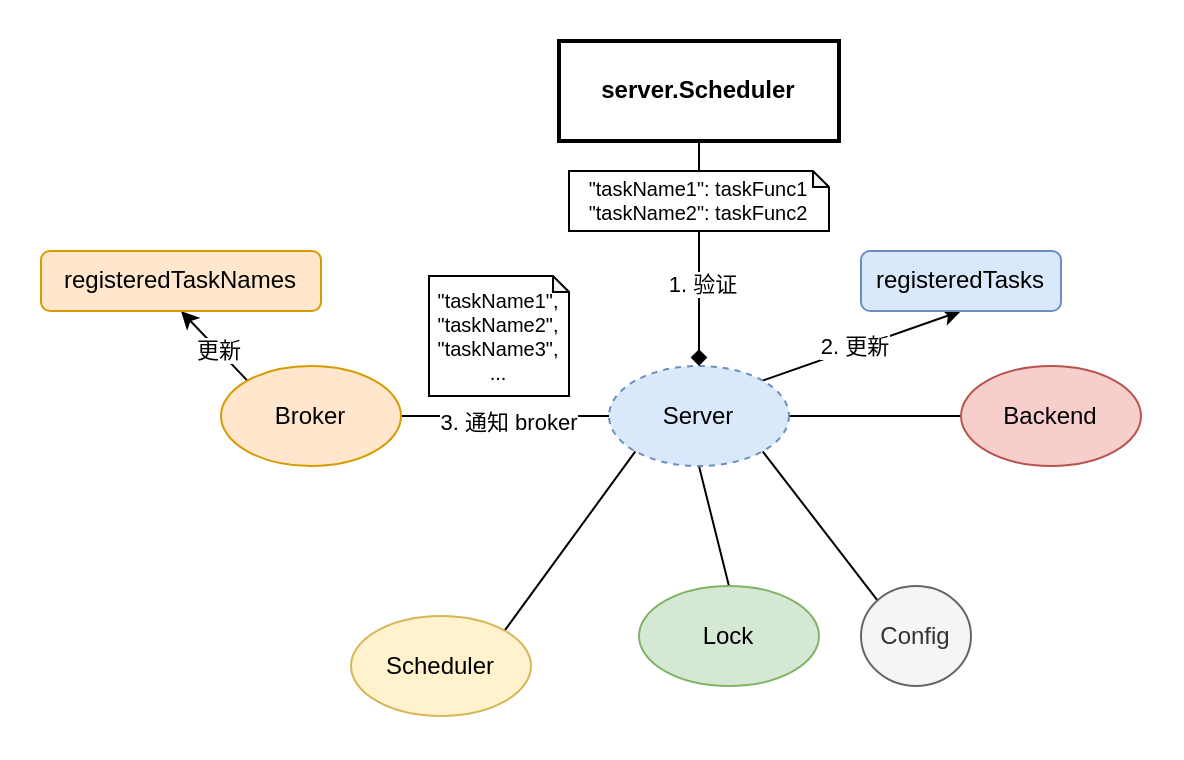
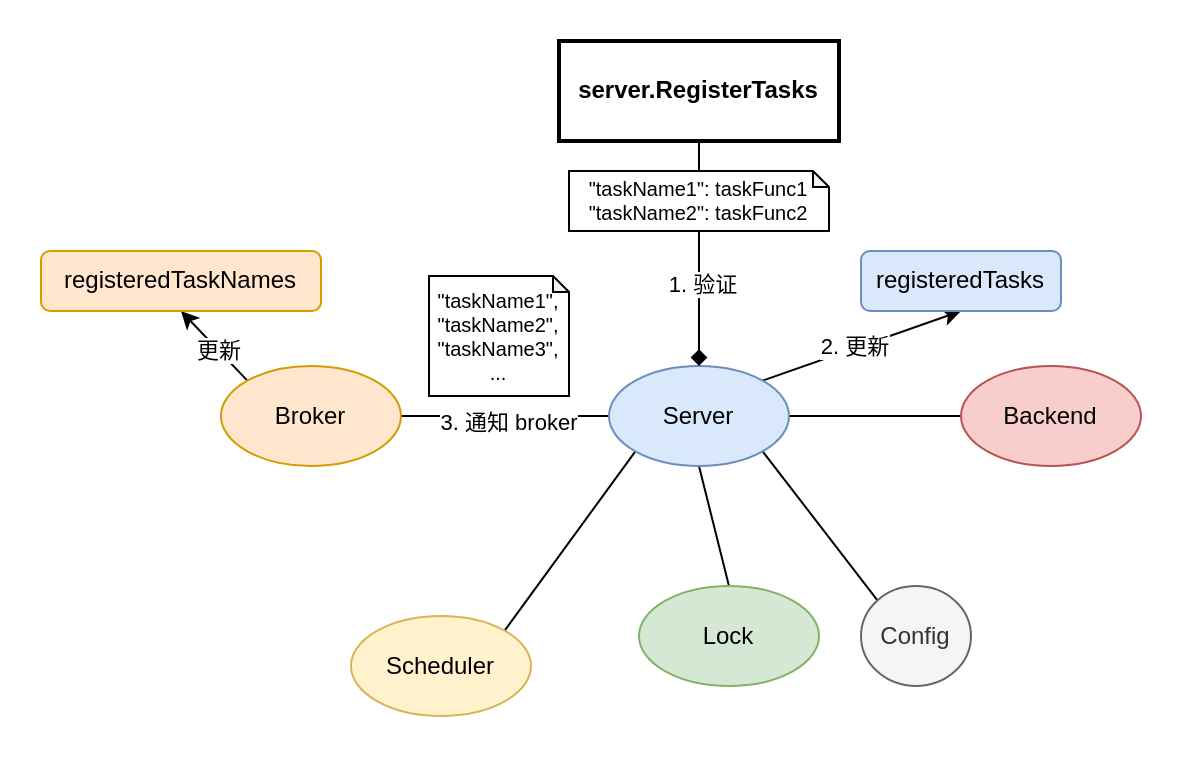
- <mxCell id="20" value="server.Scheduler" style="rounded=0;whiteSpace=wrap;html=1;fontStyle=1;strokeWidth=2;" vertex="1" parent="1"><mxGeometry x="279" y="20" width="140" height="50" as="geometry" /></mxCell>
+ <mxCell id="20" value="server.RegisterTasks" style="rounded=0;whiteSpace=wrap;html=1;fontStyle=1;strokeWidth=2;" vertex="1" parent="1"><mxGeometry x="279" y="20" width="140" height="50" as="geometry" /></mxCell>
- <mxCell id="10" value="Server" style="ellipse;whiteSpace=wrap;html=1;fillColor=#dae8fc;strokeColor=#6c8ebf;dashed=1;" vertex="1" parent="1"><mxGeometry x="304" y="182.5" width="90" height="50" as="geometry" /></mxCell>
+ <mxCell id="10" value="Server" style="ellipse;whiteSpace=wrap;html=1;fillColor=#dae8fc;strokeColor=#6c8ebf;" vertex="1" parent="1"><mxGeometry x="304" y="182.5" width="90" height="50" as="geometry" /></mxCell>
